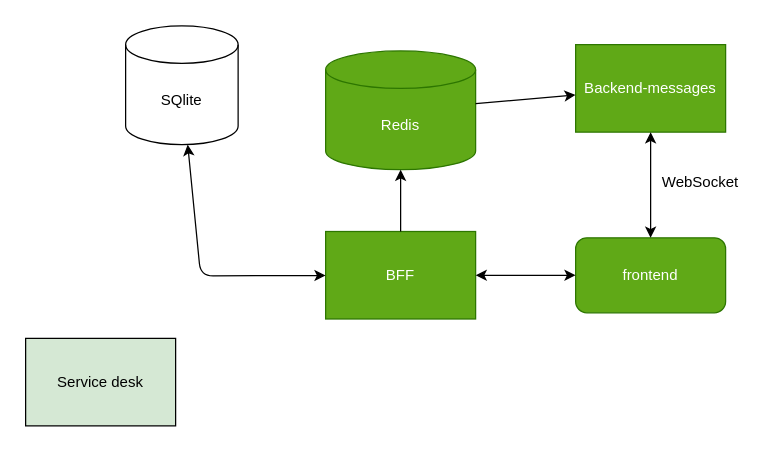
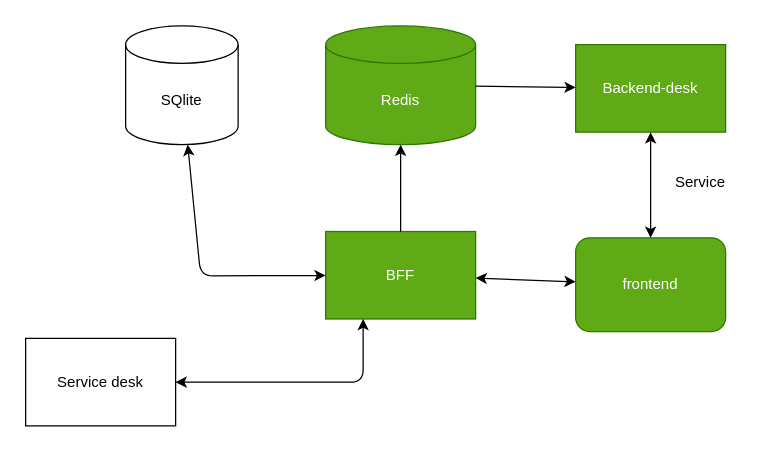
- <mxCell id="7" value="Backend-messages" style="rounded=0;whiteSpace=wrap;html=1;fillColor=#60a917;fontColor=#ffffff;strokeColor=#2D7600;" parent="1" vertex="1"><mxGeometry x="460" y="35" width="120" height="70" as="geometry" /></mxCell>
+ <mxCell id="7" value="Backend-desk" style="rounded=0;whiteSpace=wrap;html=1;fillColor=#60a917;fontColor=#ffffff;strokeColor=#2D7600;" parent="1" vertex="1"><mxGeometry x="460" y="35" width="120" height="70" as="geometry" /></mxCell>
- <mxCell id="10" value="Redis" style="shape=cylinder3;whiteSpace=wrap;html=1;boundedLbl=1;backgroundOutline=1;size=15;fillColor=#60a917;fontColor=#ffffff;strokeColor=#2D7600;" parent="1" vertex="1"><mxGeometry x="260" y="40" width="120" height="95" as="geometry" /></mxCell>
+ <mxCell id="10" value="Redis" style="shape=cylinder3;whiteSpace=wrap;html=1;boundedLbl=1;backgroundOutline=1;size=15;fillColor=#60a917;fontColor=#ffffff;strokeColor=#2D7600;" parent="1" vertex="1"><mxGeometry x="260" y="20" width="120" height="95" as="geometry" /></mxCell>
- <mxCell id="9" value="WebSocket" style="text;html=1;align=center;verticalAlign=middle;whiteSpace=wrap;rounded=0;" parent="1" vertex="1"><mxGeometry x="530" y="130" width="60" height="30" as="geometry" /></mxCell>
+ <mxCell id="9" value="Service" style="text;html=1;align=center;verticalAlign=middle;whiteSpace=wrap;rounded=0;" parent="1" vertex="1"><mxGeometry x="530" y="130" width="60" height="30" as="geometry" /></mxCell>
- <mxCell id="5" value="frontend" style="rounded=1;whiteSpace=wrap;html=1;fillColor=#60a917;fontColor=#ffffff;strokeColor=#2D7600;" parent="1" vertex="1"><mxGeometry x="460" y="189.5" width="120" height="60" as="geometry" /></mxCell>
+ <mxCell id="5" value="frontend" style="rounded=1;whiteSpace=wrap;html=1;fillColor=#60a917;fontColor=#ffffff;strokeColor=#2D7600;" parent="1" vertex="1"><mxGeometry x="460" y="189.5" width="120" height="75" as="geometry" /></mxCell>
- <mxCell id="3" value="Service desk" style="rounded=0;whiteSpace=wrap;html=1;fillColor=#d5e8d4;" parent="1" vertex="1"><mxGeometry x="20" y="270" width="120" height="70" as="geometry" /></mxCell>
+ <mxCell id="3" value="Service desk" style="rounded=0;whiteSpace=wrap;html=1;" parent="1" vertex="1"><mxGeometry x="20" y="270" width="120" height="70" as="geometry" /></mxCell>
+ <mxCell id="4" value="" style="endArrow=classic;startArrow=classic;html=1;exitX=1;exitY=0.5;exitDx=0;exitDy=0;entryX=0.25;entryY=1;entryDx=0;entryDy=0;" parent="1" source="3" target="2" edge="1"><mxGeometry width="50" height="50" relative="1" as="geometry"><mxPoint x="180" y="400" as="sourcePoint" /><mxPoint x="290" y="260" as="targetPoint" /><Array as="points"><mxPoint x="290" y="305" /></Array></mxGeometry></mxCell>
